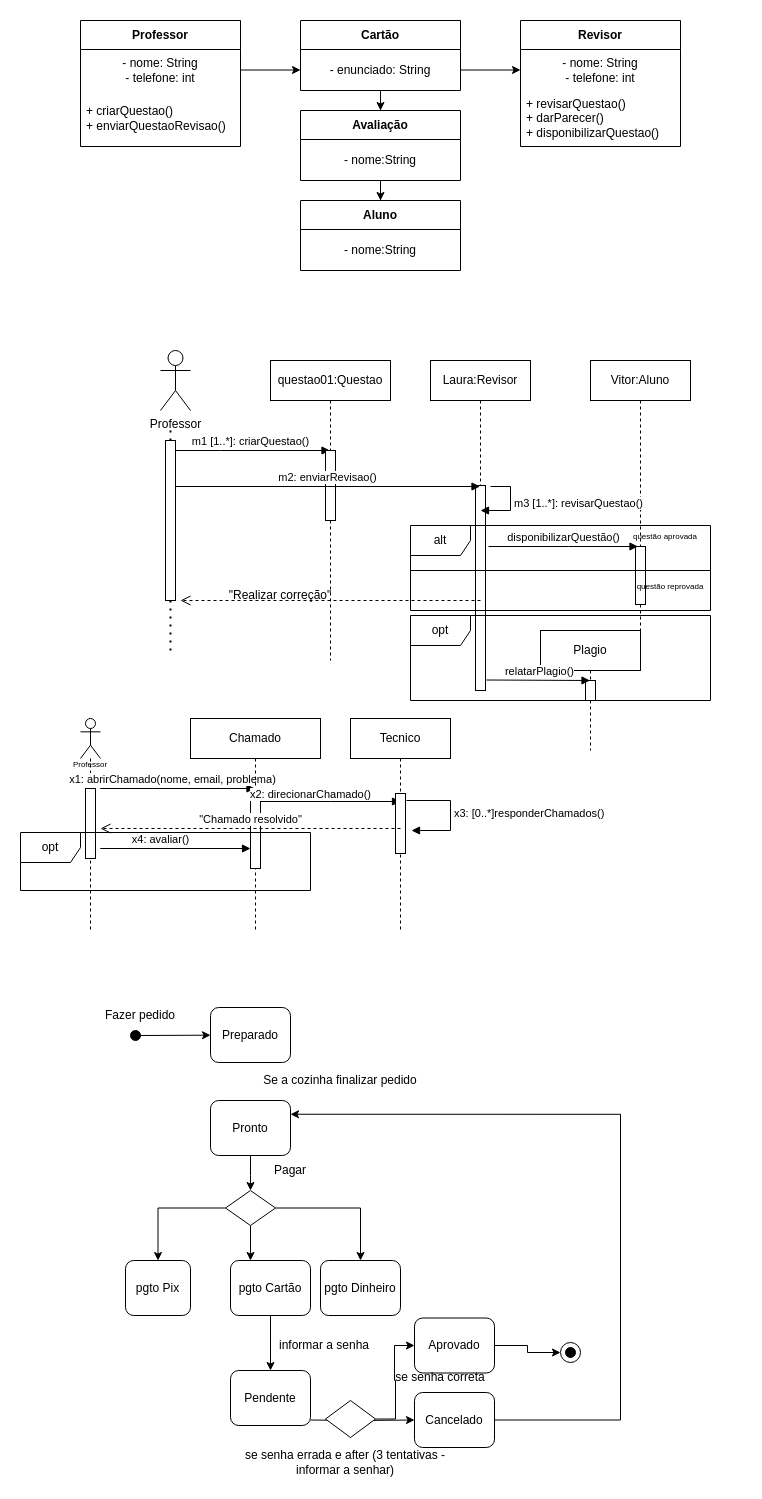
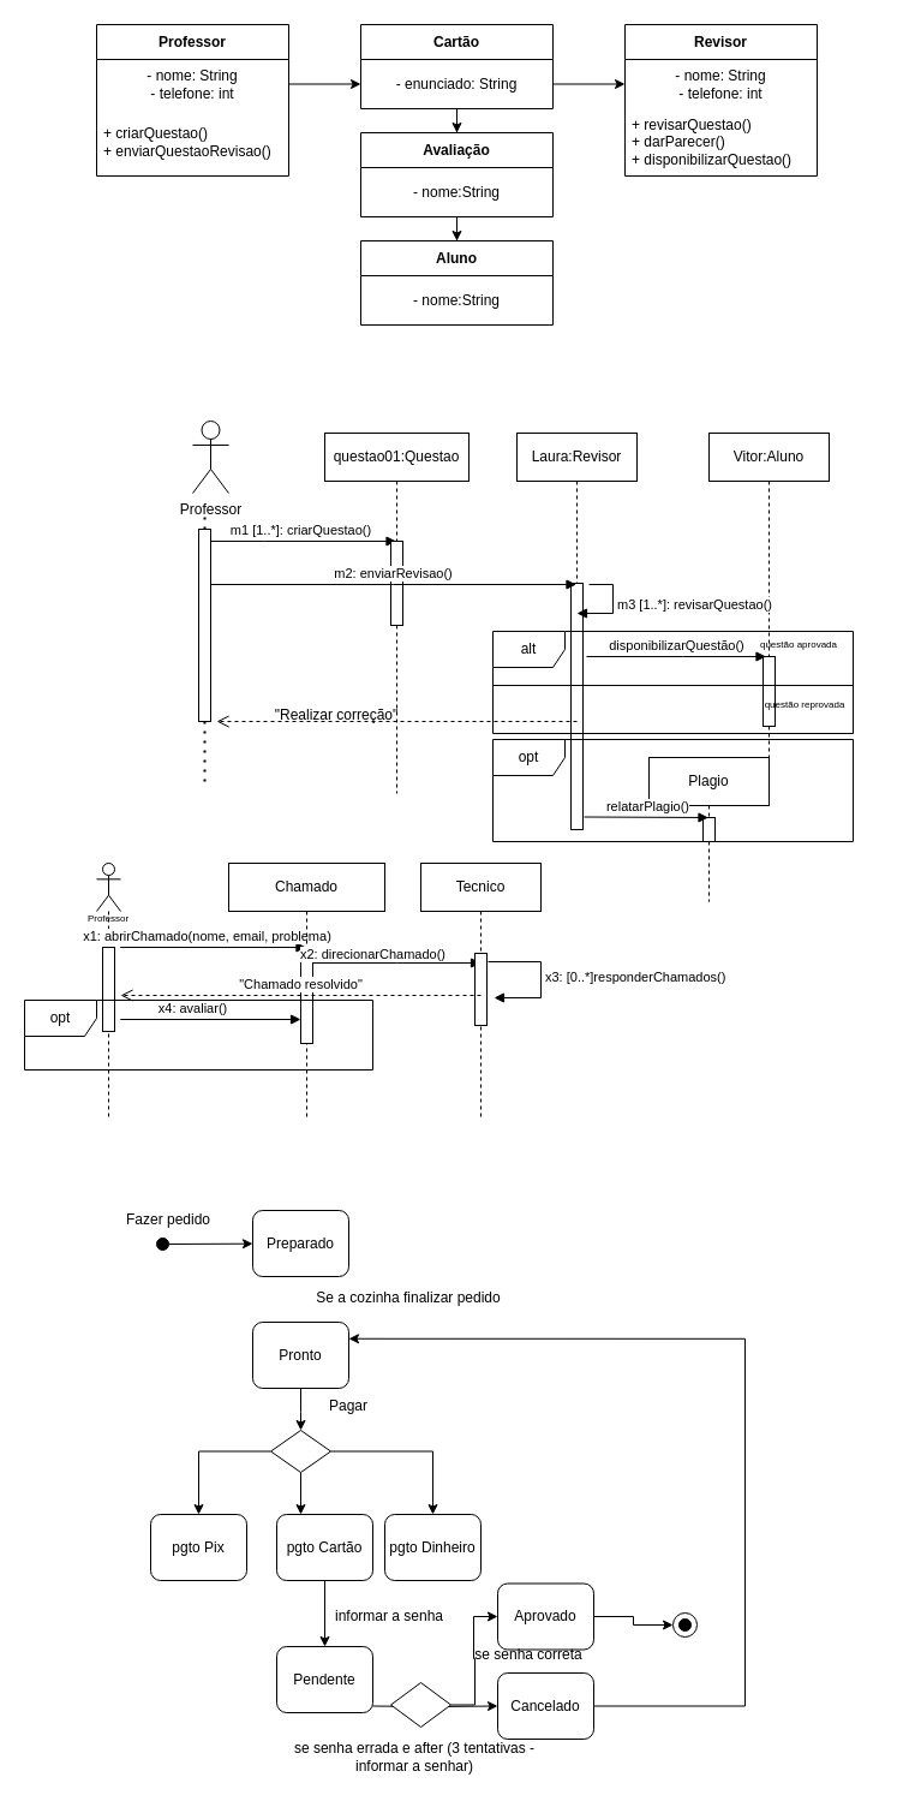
- <mxCell id="67" value="pgto Pix" style="rounded=1;whiteSpace=wrap;html=1;" vertex="1" parent="1"><mxGeometry x="125" y="1260" width="65" height="55" as="geometry" /></mxCell>
+ <mxCell id="67" value="pgto Pix" style="rounded=1;whiteSpace=wrap;html=1;" vertex="1" parent="1"><mxGeometry x="125" y="1260" width="80" height="55" as="geometry" /></mxCell>
